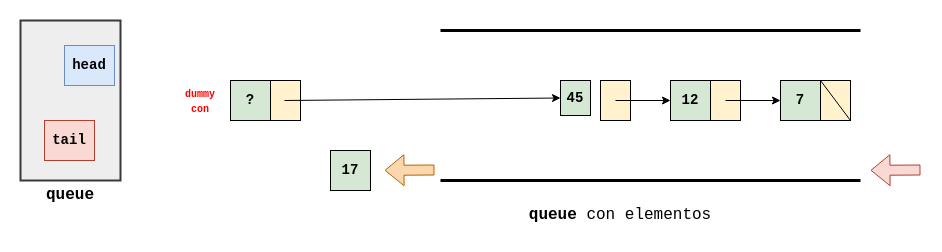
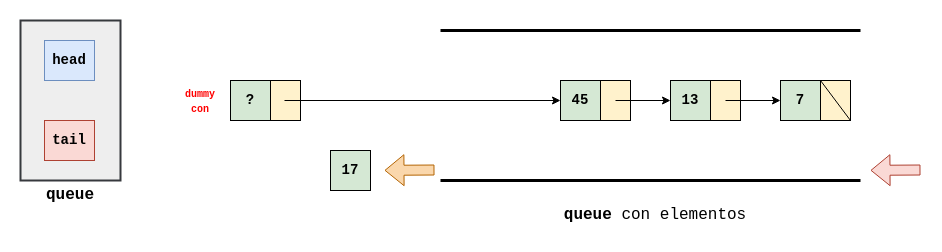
- <mxCell id="3" value="&lt;font style=&quot;font-size: 14px;&quot; face=&quot;Courier New&quot;&gt;&lt;b&gt;head&lt;/b&gt;&lt;/font&gt;" style="rounded=0;whiteSpace=wrap;html=1;fillColor=#dae8fc;strokeColor=#6C8EBF;" parent="1" vertex="1"><mxGeometry x="64" y="45" width="50" height="40" as="geometry" /></mxCell>
+ <mxCell id="3" value="&lt;font style=&quot;font-size: 14px;&quot; face=&quot;Courier New&quot;&gt;&lt;b&gt;head&lt;/b&gt;&lt;/font&gt;" style="rounded=0;whiteSpace=wrap;html=1;fillColor=#dae8fc;strokeColor=#6C8EBF;" parent="1" vertex="1"><mxGeometry x="44" y="40" width="50" height="40" as="geometry" /></mxCell>
- <mxCell id="14" value="&lt;font face=&quot;Courier New&quot;&gt;&lt;span style=&quot;font-size: 14px;&quot;&gt;&lt;b&gt;45&lt;/b&gt;&lt;/span&gt;&lt;/font&gt;" style="rounded=0;whiteSpace=wrap;html=1;fillColor=#d5e8d4;strokeColor=#000000;" parent="1" vertex="1"><mxGeometry x="560" y="80" width="30" height="35" as="geometry" /></mxCell>
+ <mxCell id="14" value="&lt;font face=&quot;Courier New&quot;&gt;&lt;span style=&quot;font-size: 14px;&quot;&gt;&lt;b&gt;45&lt;/b&gt;&lt;/span&gt;&lt;/font&gt;" style="rounded=0;whiteSpace=wrap;html=1;fillColor=#d5e8d4;strokeColor=#000000;" parent="1" vertex="1"><mxGeometry x="560" y="80" width="40" height="40" as="geometry" /></mxCell>
- <mxCell id="17" value="&lt;font face=&quot;Courier New&quot;&gt;&lt;span style=&quot;font-size: 14px;&quot;&gt;&lt;b&gt;12&lt;/b&gt;&lt;/span&gt;&lt;/font&gt;" style="rounded=0;whiteSpace=wrap;html=1;fillColor=#d5e8d4;strokeColor=#000000;" parent="1" vertex="1"><mxGeometry x="670" y="80" width="40" height="40" as="geometry" /></mxCell>
+ <mxCell id="17" value="&lt;font face=&quot;Courier New&quot;&gt;&lt;span style=&quot;font-size: 14px;&quot;&gt;&lt;b&gt;13&lt;/b&gt;&lt;/span&gt;&lt;/font&gt;" style="rounded=0;whiteSpace=wrap;html=1;fillColor=#d5e8d4;strokeColor=#000000;" parent="1" vertex="1"><mxGeometry x="670" y="80" width="40" height="40" as="geometry" /></mxCell>
- <mxCell id="12" value="&lt;font style=&quot;font-size: 16px;&quot; face=&quot;Courier New&quot;&gt;&lt;b&gt;queue &lt;/b&gt;con elementos&lt;/font&gt;" style="text;html=1;align=center;verticalAlign=middle;whiteSpace=wrap;rounded=0;" parent="1" vertex="1"><mxGeometry x="515" y="200" width="210" height="30" as="geometry" /></mxCell>
+ <mxCell id="12" value="&lt;font style=&quot;font-size: 16px;&quot; face=&quot;Courier New&quot;&gt;&lt;b&gt;queue &lt;/b&gt;con elementos&lt;/font&gt;" style="text;html=1;align=center;verticalAlign=middle;whiteSpace=wrap;rounded=0;" parent="1" vertex="1"><mxGeometry x="550" y="200" width="210" height="30" as="geometry" /></mxCell>
